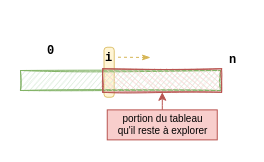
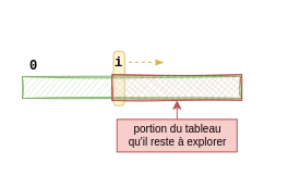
- <mxCell id="4" value="&lt;font face=&quot;Courier New&quot;&gt;0&lt;/font&gt;" style="text;html=1;align=center;verticalAlign=middle;resizable=0;points=[];autosize=1;strokeColor=none;fillColor=none;sketch=1;fontStyle=1" vertex="1" parent="1"><mxGeometry x="40" y="40" width="20" height="20" as="geometry" /></mxCell>
+ <mxCell id="4" value="&lt;font face=&quot;Courier New&quot;&gt;0&lt;/font&gt;" style="text;html=1;align=center;verticalAlign=middle;resizable=0;points=[];autosize=1;strokeColor=none;fillColor=none;sketch=1;fontStyle=1" vertex="1" parent="1"><mxGeometry x="20" y="50" width="20" height="20" as="geometry" /></mxCell>
- <mxCell id="5" value="n" style="text;html=1;align=center;verticalAlign=middle;resizable=0;points=[];autosize=1;strokeColor=none;fillColor=none;fontFamily=Courier New;sketch=1;fontStyle=1" vertex="1" parent="1"><mxGeometry x="222" y="50" width="20" height="20" as="geometry" /></mxCell>
